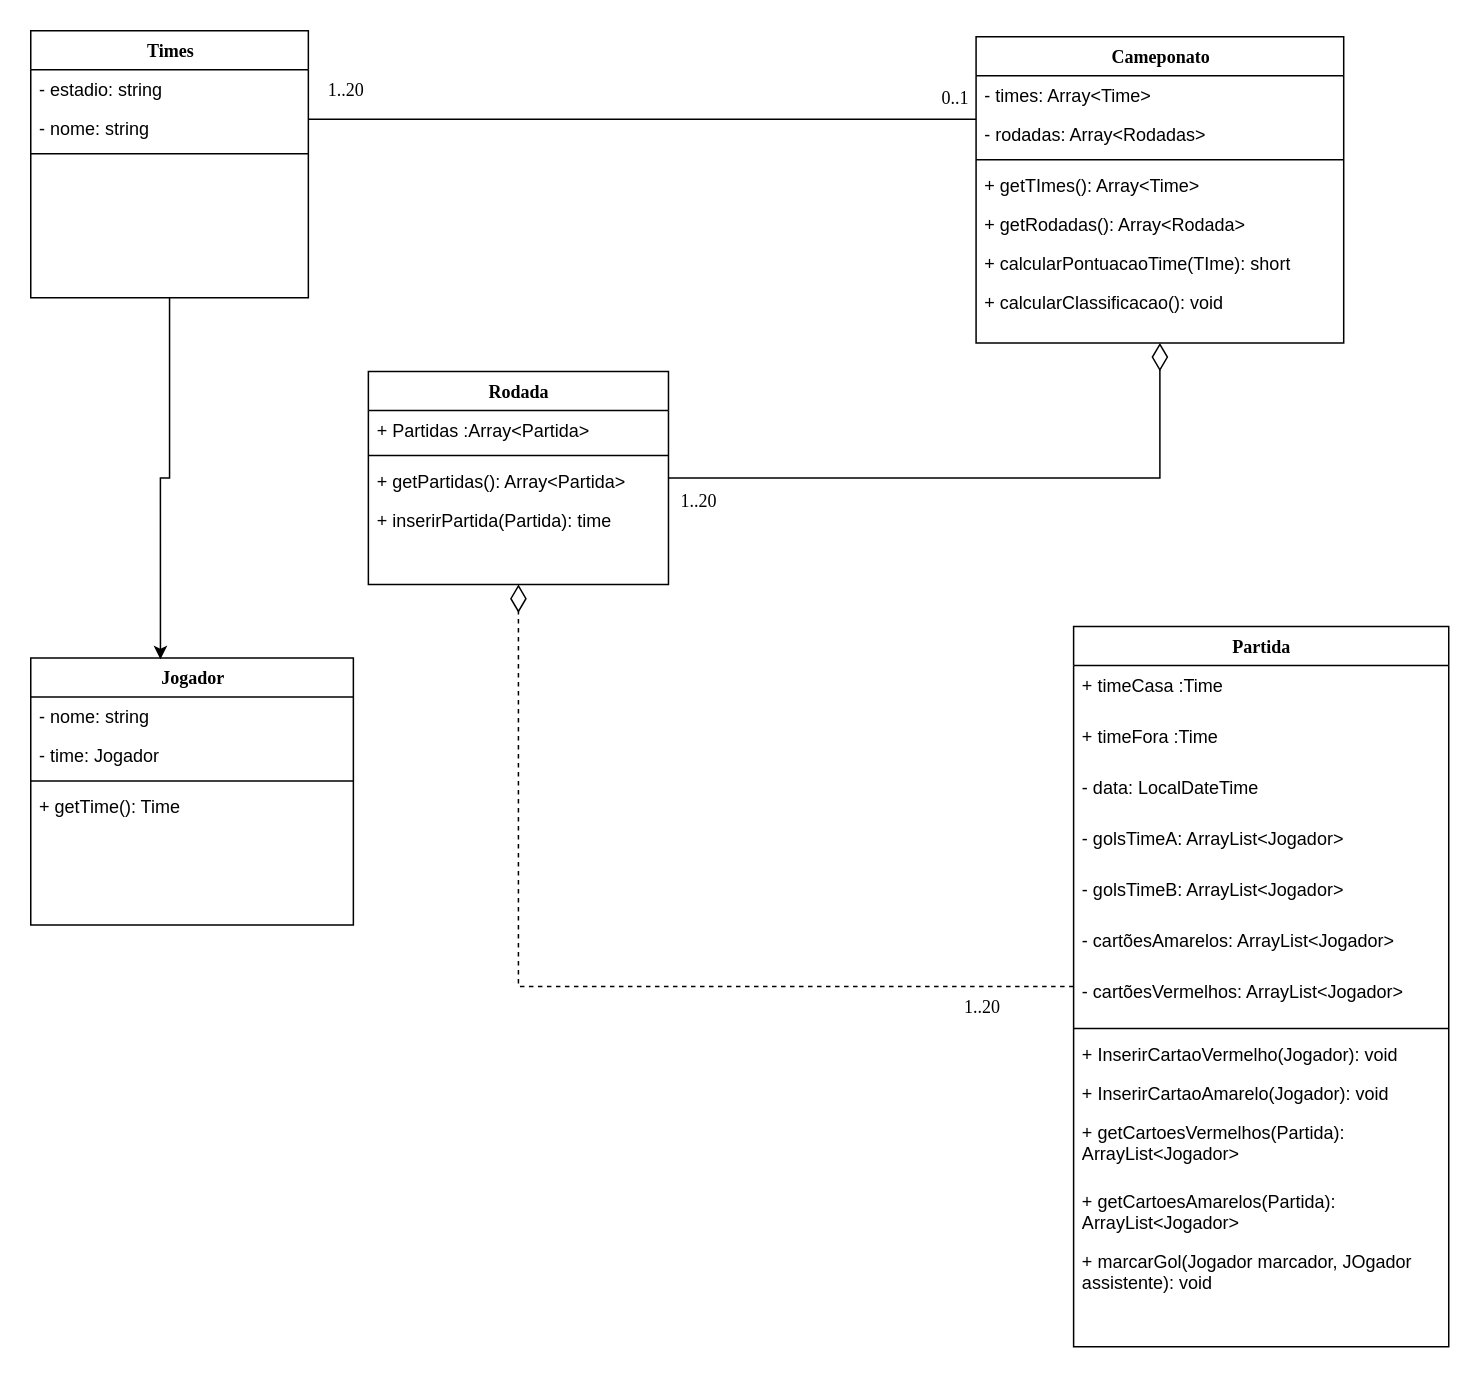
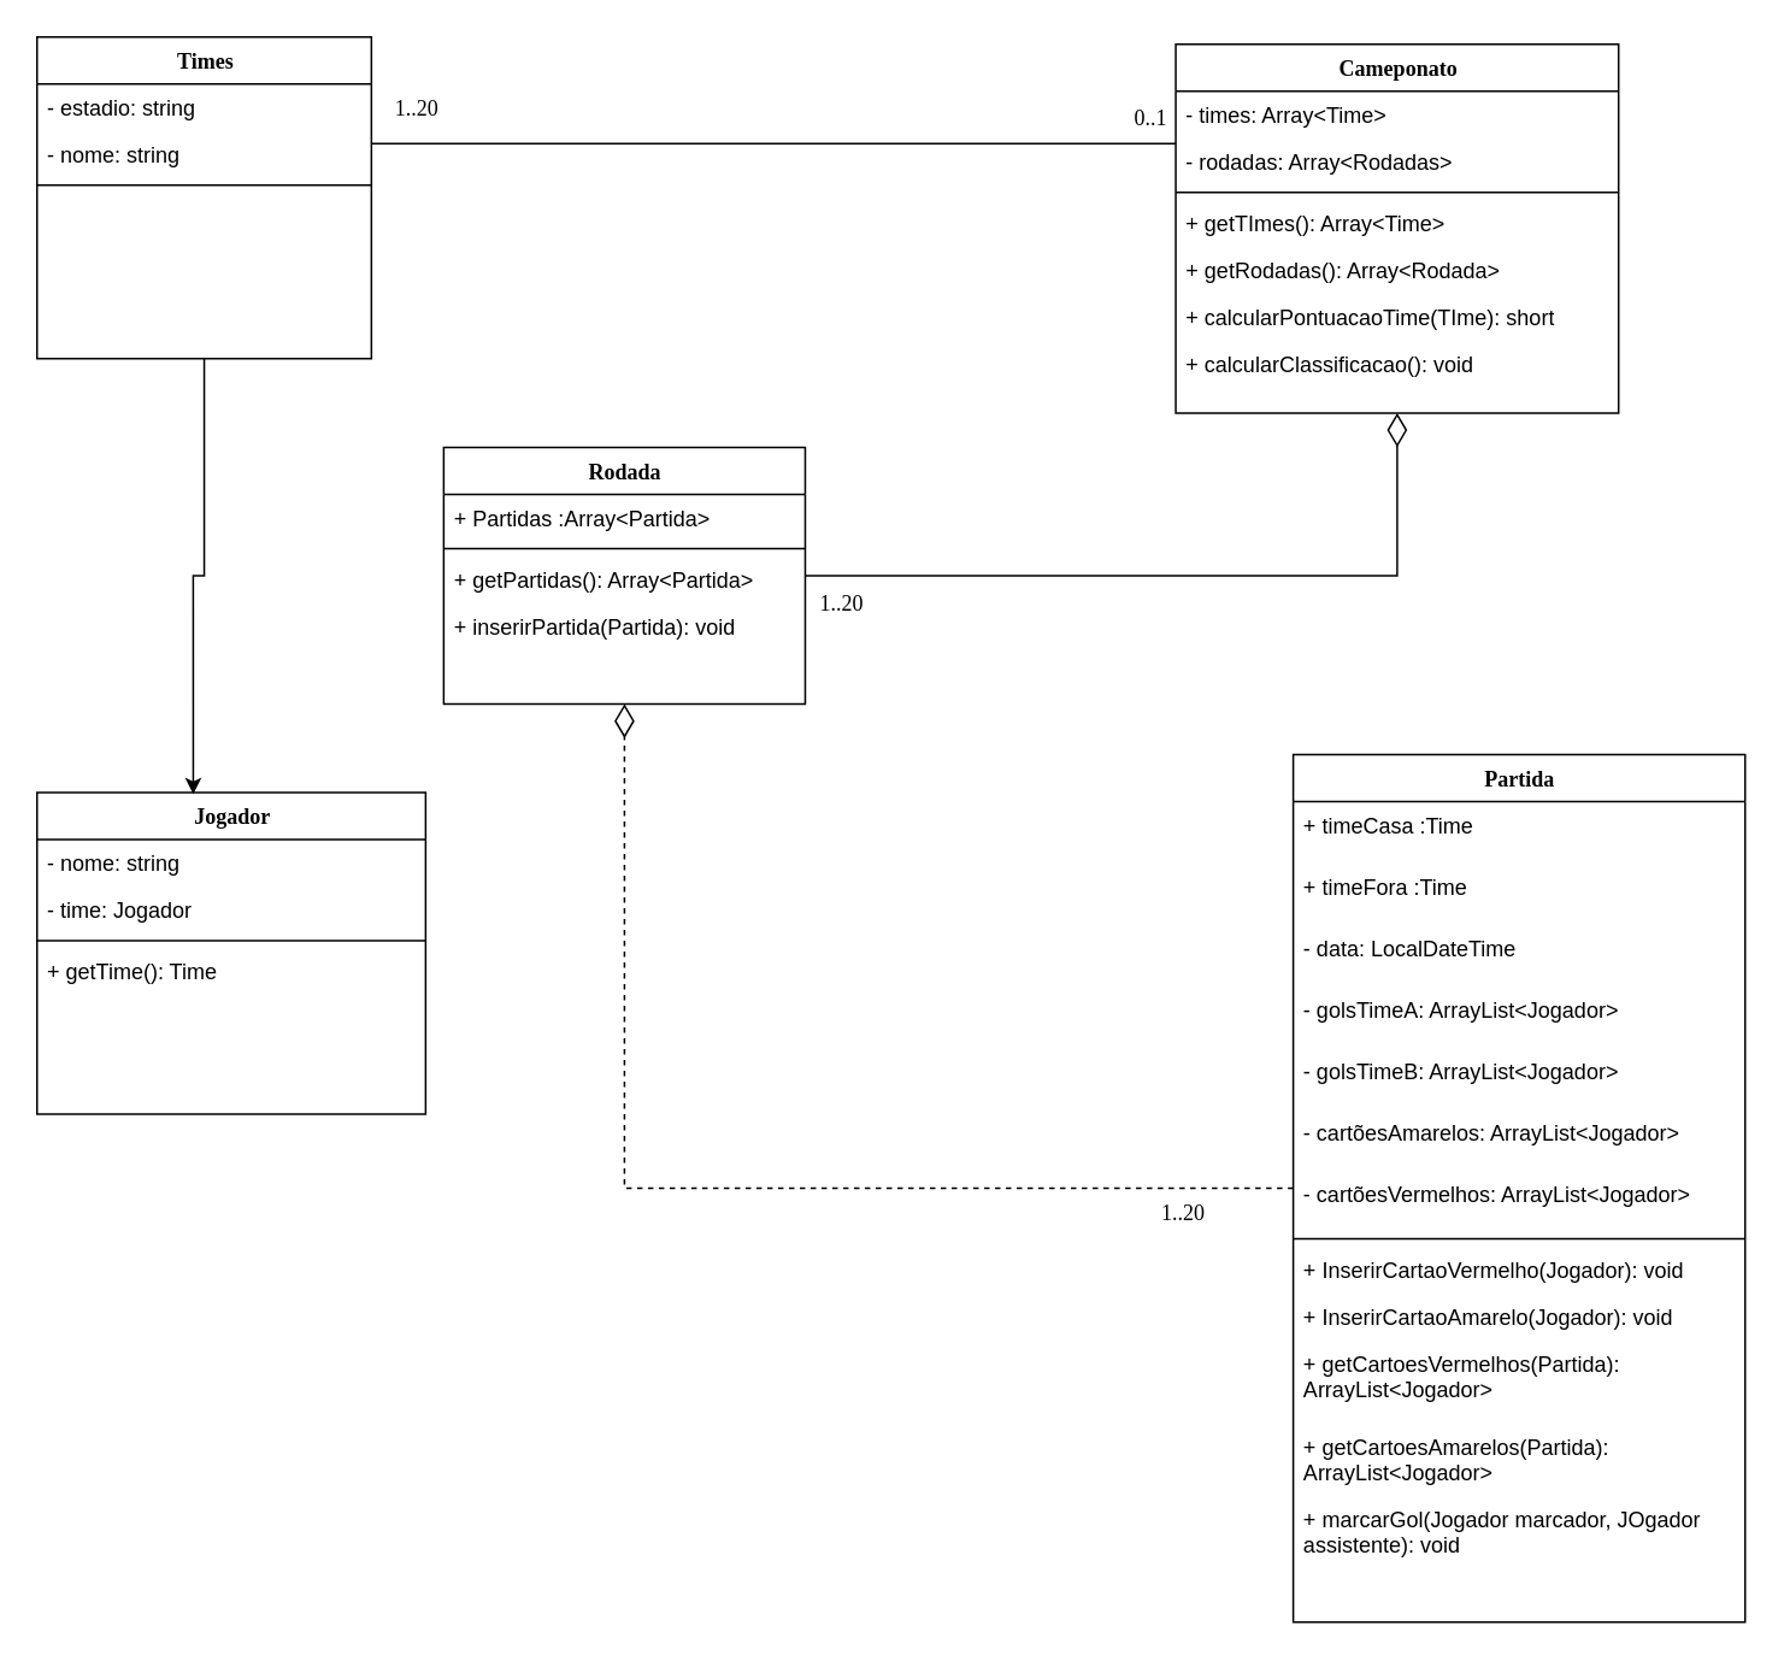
- <mxCell id="23" value="+ inserirPartida(Partida): time" style="text;html=1;strokeColor=none;fillColor=none;align=left;verticalAlign=top;spacingLeft=4;spacingRight=4;whiteSpace=wrap;overflow=hidden;rotatable=0;points=[[0,0.5],[1,0.5]];portConstraint=eastwest;labelBackgroundColor=none;" parent="19" vertex="1"><mxGeometry y="86" width="200" height="26" as="geometry" /></mxCell>
+ <mxCell id="23" value="+ inserirPartida(Partida): void" style="text;html=1;strokeColor=none;fillColor=none;align=left;verticalAlign=top;spacingLeft=4;spacingRight=4;whiteSpace=wrap;overflow=hidden;rotatable=0;points=[[0,0.5],[1,0.5]];portConstraint=eastwest;labelBackgroundColor=none;" parent="19" vertex="1"><mxGeometry y="86" width="200" height="26" as="geometry" /></mxCell>
